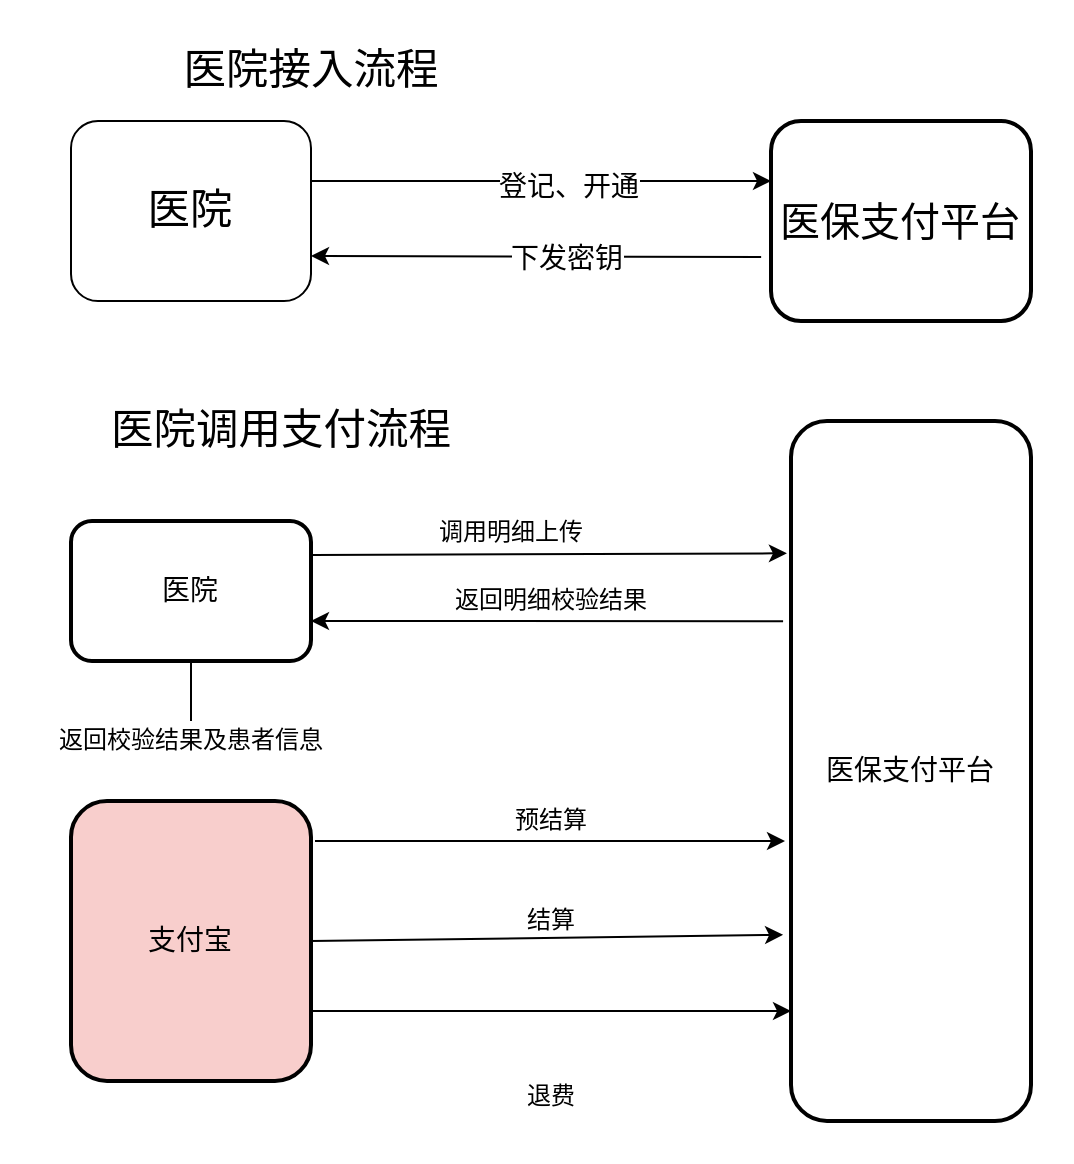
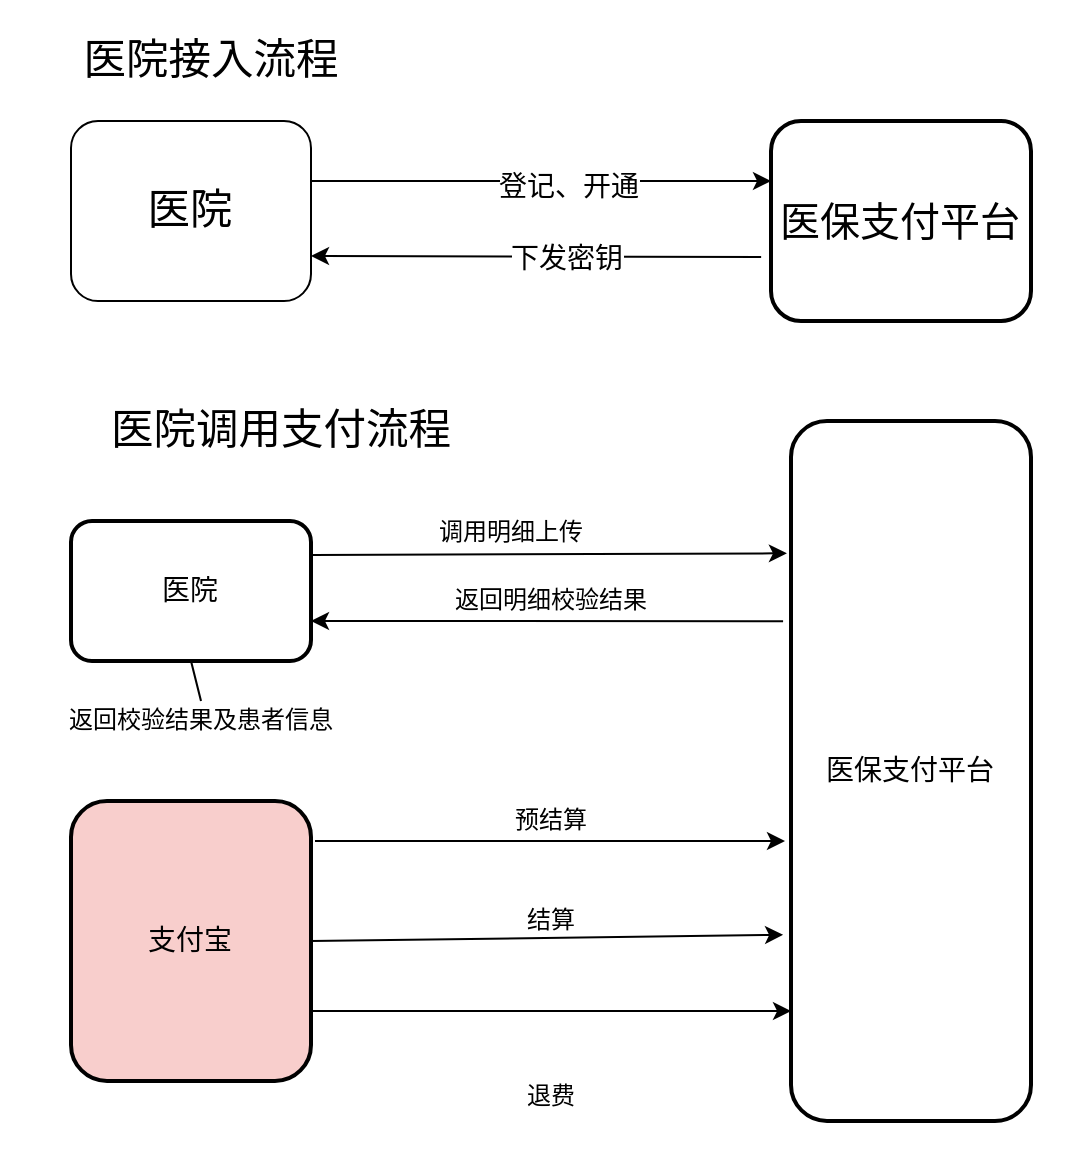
- <mxCell id="3" value="&lt;div&gt;&lt;span style=&quot;font-size: 15.96pt&quot;&gt;&lt;font face=&quot;黑体&quot;&gt;医院接入流程&lt;/font&gt;&lt;/span&gt;&lt;/div&gt;" style="text;html=1;align=center;verticalAlign=middle;resizable=0;points=[];autosize=1;strokeColor=none;" parent="1" vertex="1"><mxGeometry x="85" y="25" width="140" height="20" as="geometry" /></mxCell>
+ <mxCell id="3" value="&lt;div&gt;&lt;span style=&quot;font-size: 15.96pt&quot;&gt;&lt;font face=&quot;黑体&quot;&gt;医院接入流程&lt;/font&gt;&lt;/span&gt;&lt;/div&gt;" style="text;html=1;align=center;verticalAlign=middle;resizable=0;points=[];autosize=1;strokeColor=none;" parent="1" vertex="1"><mxGeometry x="35" y="20" width="140" height="20" as="geometry" /></mxCell>
- <mxCell id="18" value="返回校验结果及患者信息" style="text;html=1;align=center;verticalAlign=middle;resizable=0;points=[];autosize=1;strokeColor=none;" vertex="1" parent="1"><mxGeometry x="20" y="360" width="150" height="20" as="geometry" /></mxCell>
+ <mxCell id="18" value="返回校验结果及患者信息" style="text;html=1;align=center;verticalAlign=middle;resizable=0;points=[];autosize=1;strokeColor=none;" vertex="1" parent="1"><mxGeometry x="25" y="350" width="150" height="20" as="geometry" /></mxCell>
